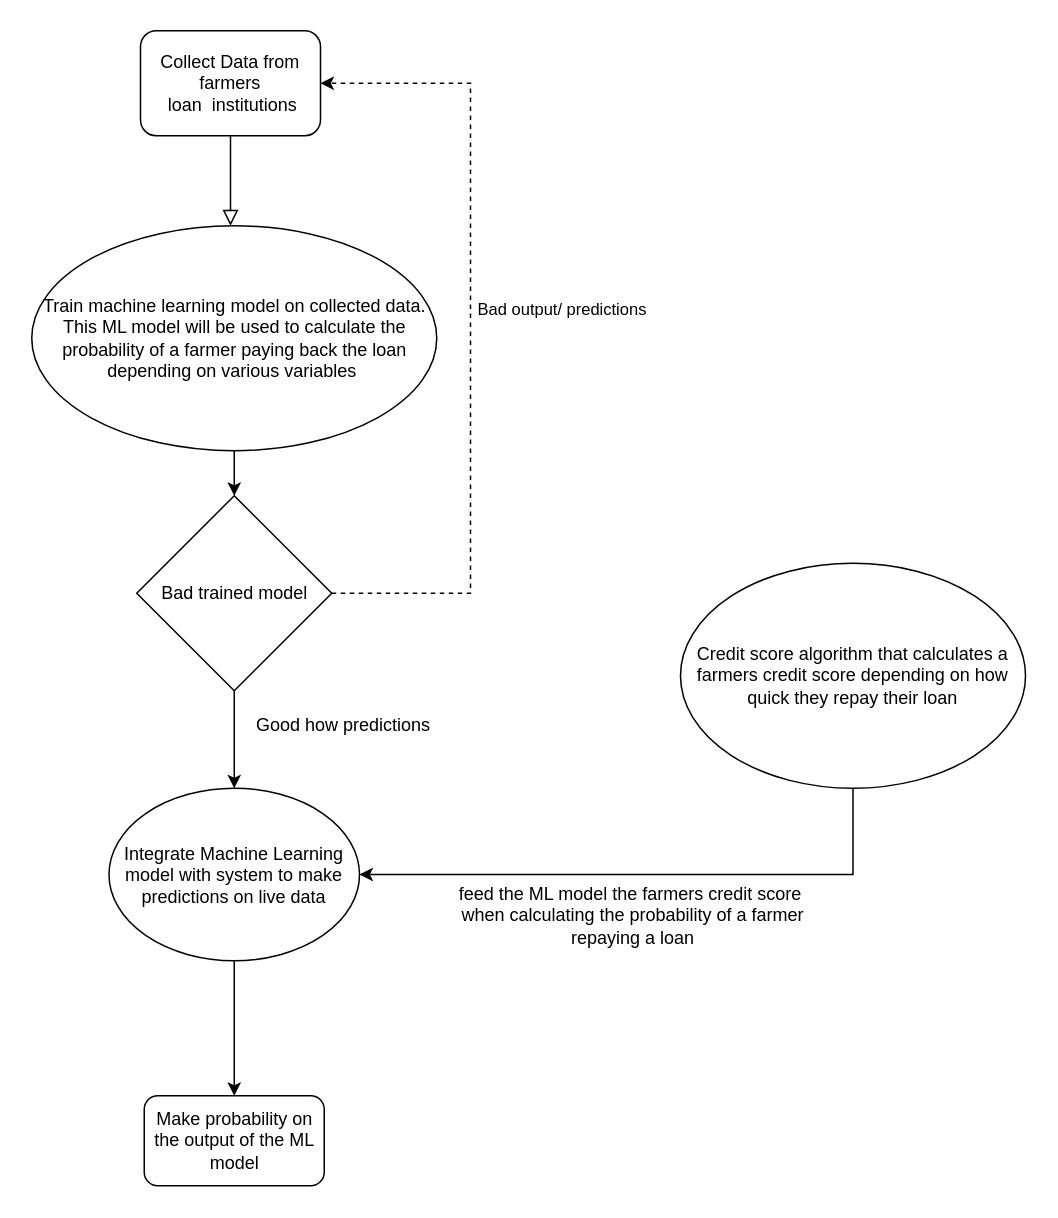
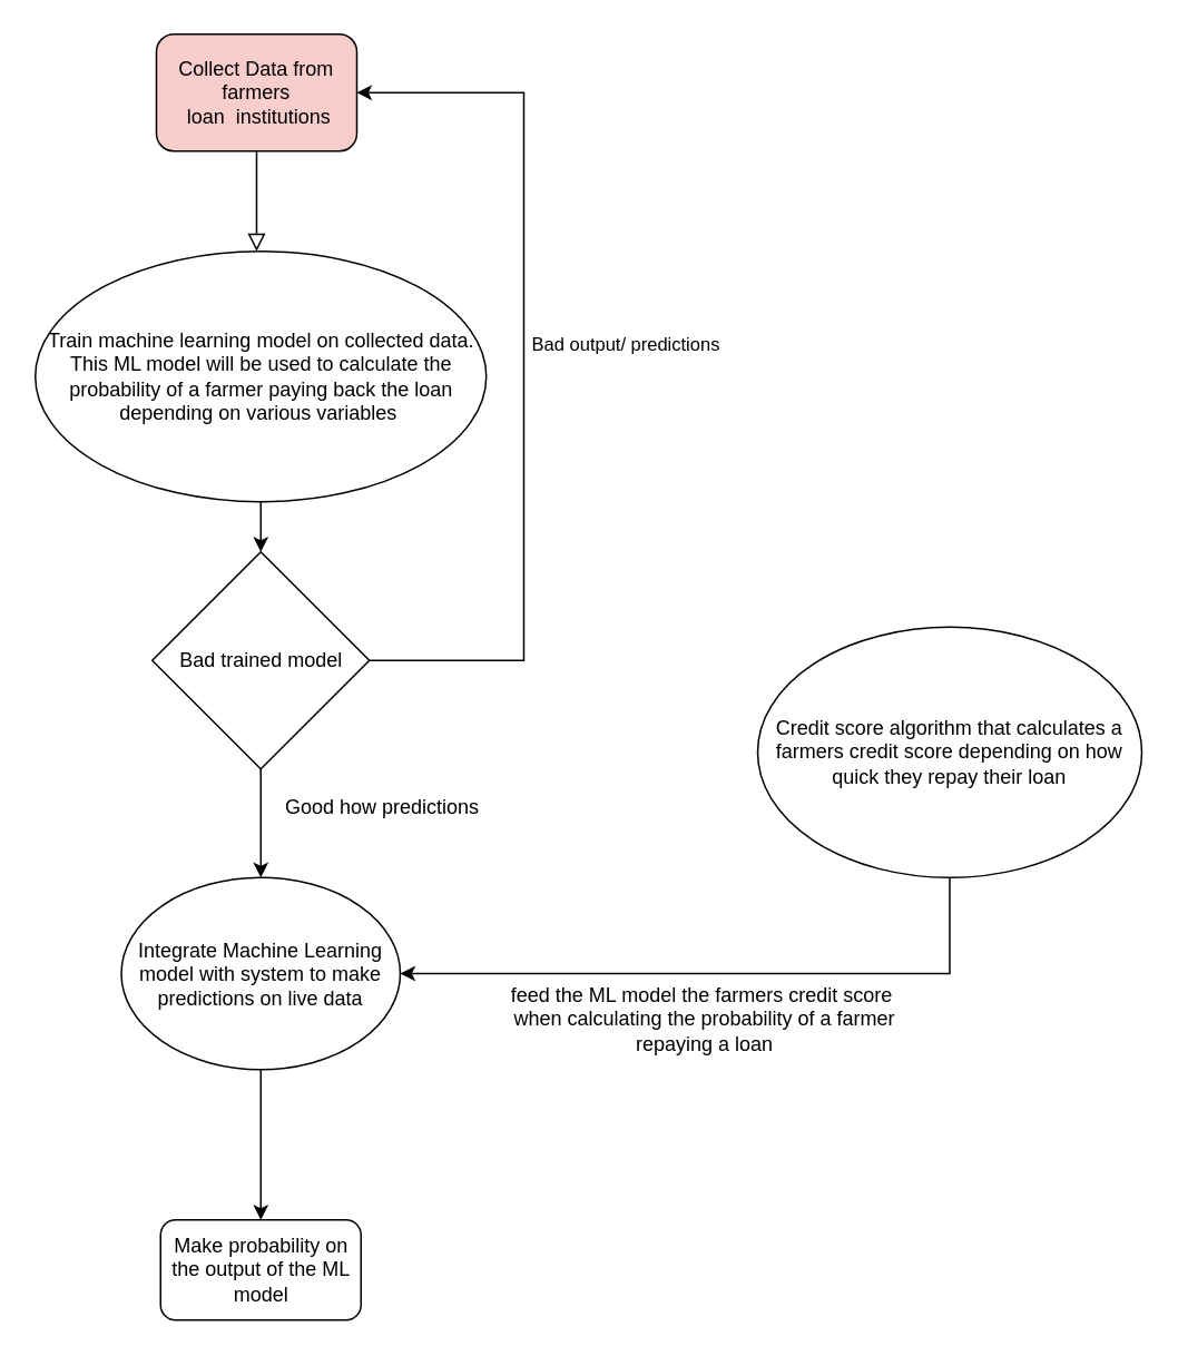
- <mxCell id="3" value="Collect Data from farmers&lt;br&gt;&amp;nbsp;loan&amp;nbsp; institutions" style="rounded=1;whiteSpace=wrap;html=1;fontSize=12;glass=0;strokeWidth=1;shadow=0;" parent="1" vertex="1"><mxGeometry x="93" y="20" width="120" height="70" as="geometry" /></mxCell>
+ <mxCell id="3" value="Collect Data from farmers&lt;br&gt;&amp;nbsp;loan&amp;nbsp; institutions" style="rounded=1;whiteSpace=wrap;html=1;fontSize=12;glass=0;strokeWidth=1;shadow=0;fillColor=#f8cecc;" parent="1" vertex="1"><mxGeometry x="93" y="20" width="120" height="70" as="geometry" /></mxCell>
- <mxCell id="6" style="edgeStyle=orthogonalEdgeStyle;rounded=0;orthogonalLoop=1;jettySize=auto;html=1;exitX=1;exitY=0.5;exitDx=0;exitDy=0;entryX=1;entryY=0.5;entryDx=0;entryDy=0;dashed=1;" edge="1" parent="1" source="9" target="3"><mxGeometry relative="1" as="geometry"><mxPoint x="303" y="50" as="targetPoint" /><Array as="points"><mxPoint x="313" y="395" /><mxPoint x="313" y="55" /></Array></mxGeometry></mxCell>
+ <mxCell id="6" style="edgeStyle=orthogonalEdgeStyle;rounded=0;orthogonalLoop=1;jettySize=auto;html=1;exitX=1;exitY=0.5;exitDx=0;exitDy=0;entryX=1;entryY=0.5;entryDx=0;entryDy=0;" edge="1" parent="1" source="9" target="3"><mxGeometry relative="1" as="geometry"><mxPoint x="303" y="50" as="targetPoint" /><Array as="points"><mxPoint x="313" y="395" /><mxPoint x="313" y="55" /></Array></mxGeometry></mxCell>
